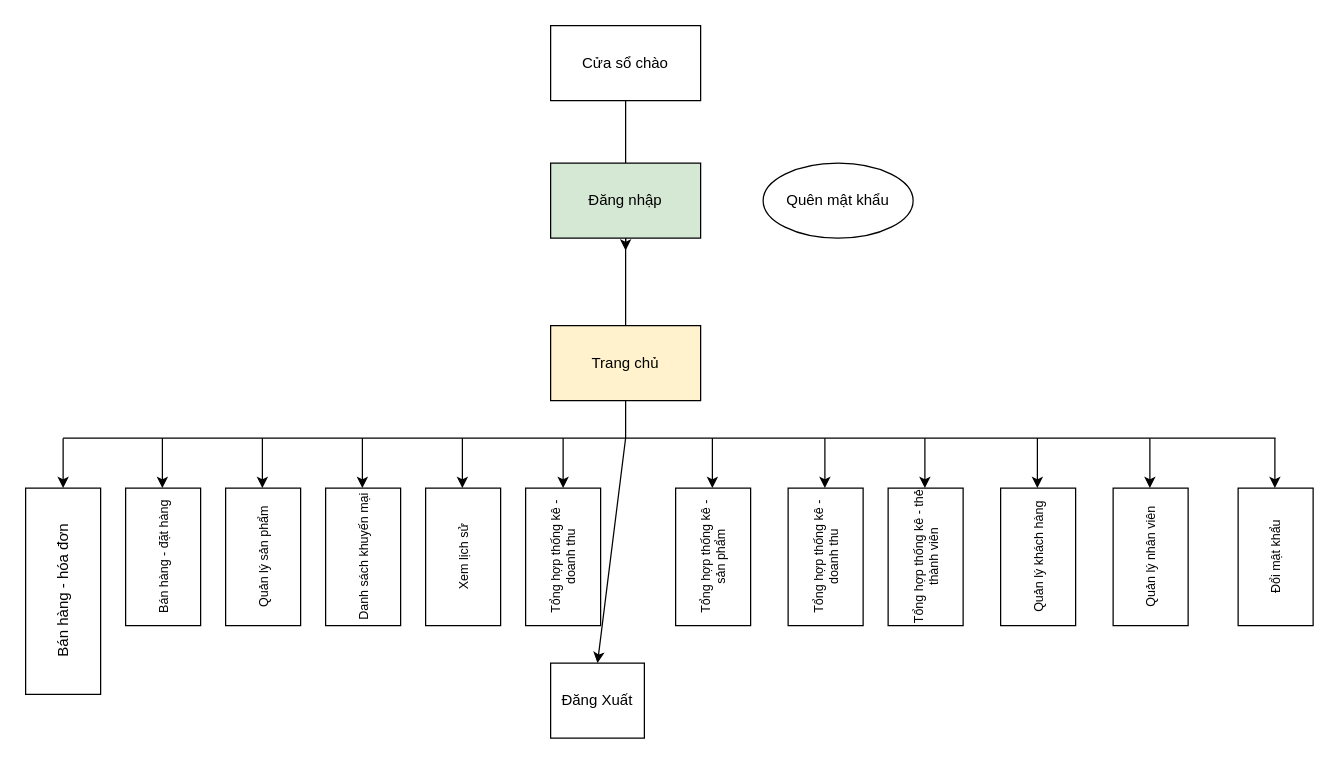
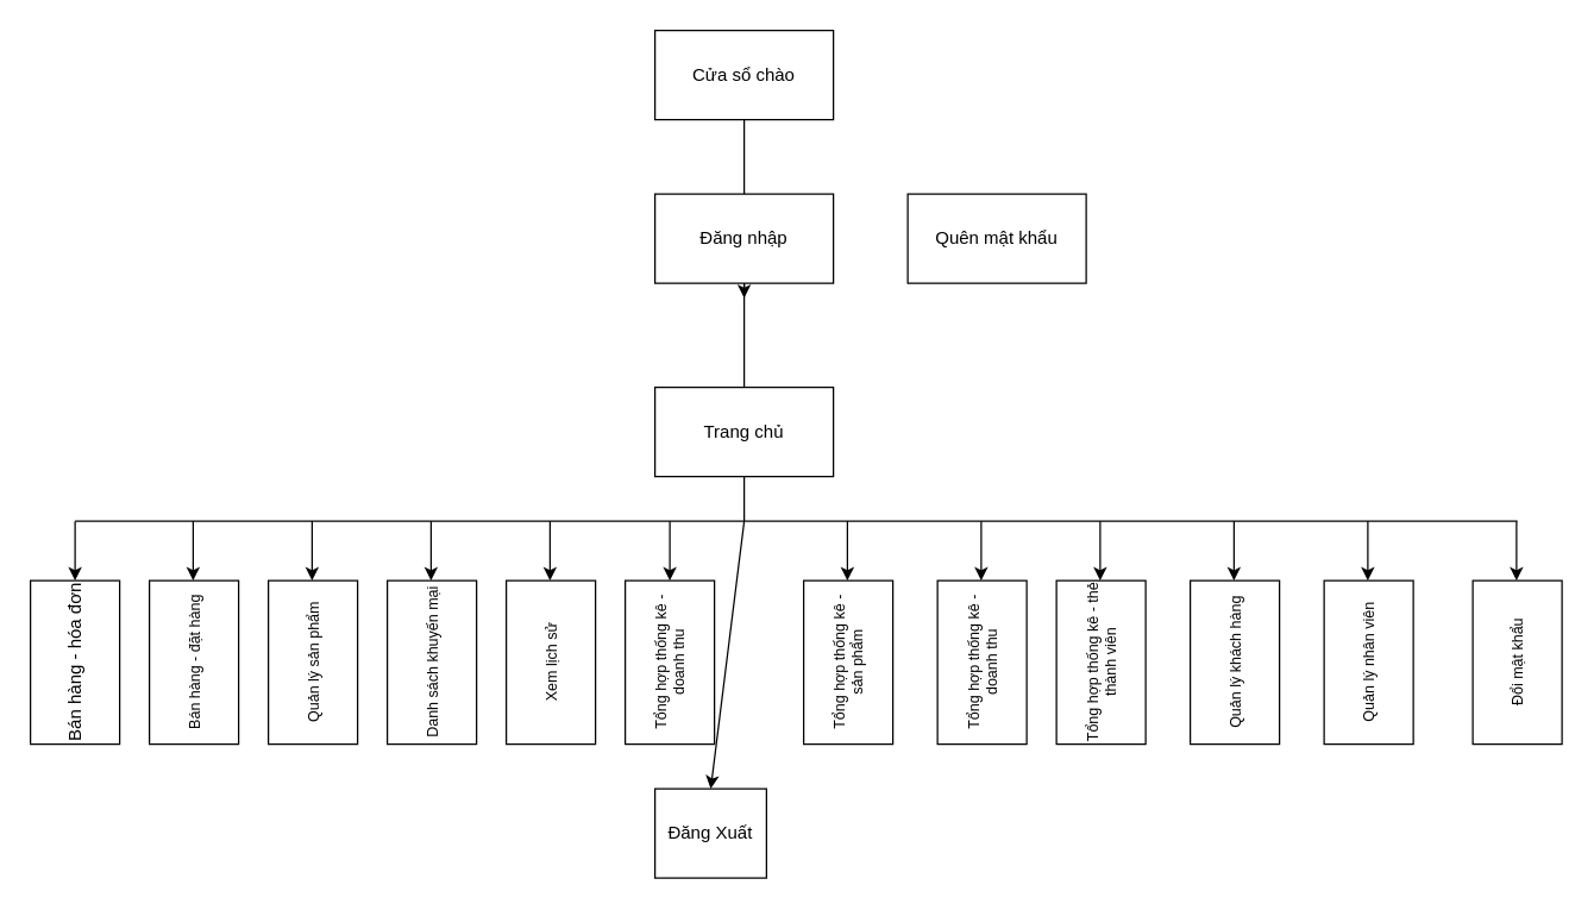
- <mxCell id="17" value="Đăng nhập" style="rounded=0;whiteSpace=wrap;html=1;fillColor=#d5e8d4;" vertex="1" parent="1"><mxGeometry x="440" y="130" width="120" height="60" as="geometry" /></mxCell>
+ <mxCell id="17" value="Đăng nhập" style="rounded=0;whiteSpace=wrap;html=1;" vertex="1" parent="1"><mxGeometry x="440" y="130" width="120" height="60" as="geometry" /></mxCell>
- <mxCell id="19" value="Quên mật khẩu" style="ellipse;whiteSpace=wrap;html=1;" vertex="1" parent="1"><mxGeometry x="610" y="130" width="120" height="60" as="geometry" /></mxCell>
+ <mxCell id="19" value="Quên mật khẩu" style="rounded=0;whiteSpace=wrap;html=1;" vertex="1" parent="1"><mxGeometry x="610" y="130" width="120" height="60" as="geometry" /></mxCell>
- <mxCell id="18" value="Trang chủ" style="rounded=0;whiteSpace=wrap;html=1;fillColor=#fff2cc;" vertex="1" parent="1"><mxGeometry x="440" y="260" width="120" height="60" as="geometry" /></mxCell>
+ <mxCell id="18" value="Trang chủ" style="rounded=0;whiteSpace=wrap;html=1;" vertex="1" parent="1"><mxGeometry x="440" y="260" width="120" height="60" as="geometry" /></mxCell>
- <mxCell id="6" value="&lt;span style=&quot;font-size: 12px;&quot;&gt;Bán hàng - hóa đơn&lt;/span&gt;" style="rounded=0;whiteSpace=wrap;html=1;shadow=0;glass=0;sketch=0;fontSize=10;fillColor=default;horizontal=0;" vertex="1" parent="1"><mxGeometry x="20" y="390" width="60" height="165" as="geometry" /></mxCell>
+ <mxCell id="6" value="&lt;span style=&quot;font-size: 12px;&quot;&gt;Bán hàng - hóa đơn&lt;/span&gt;" style="rounded=0;whiteSpace=wrap;html=1;shadow=0;glass=0;sketch=0;fontSize=10;fillColor=default;horizontal=0;" vertex="1" parent="1"><mxGeometry y="390" width="60" height="110" as="geometry" x="20" /></mxCell>
